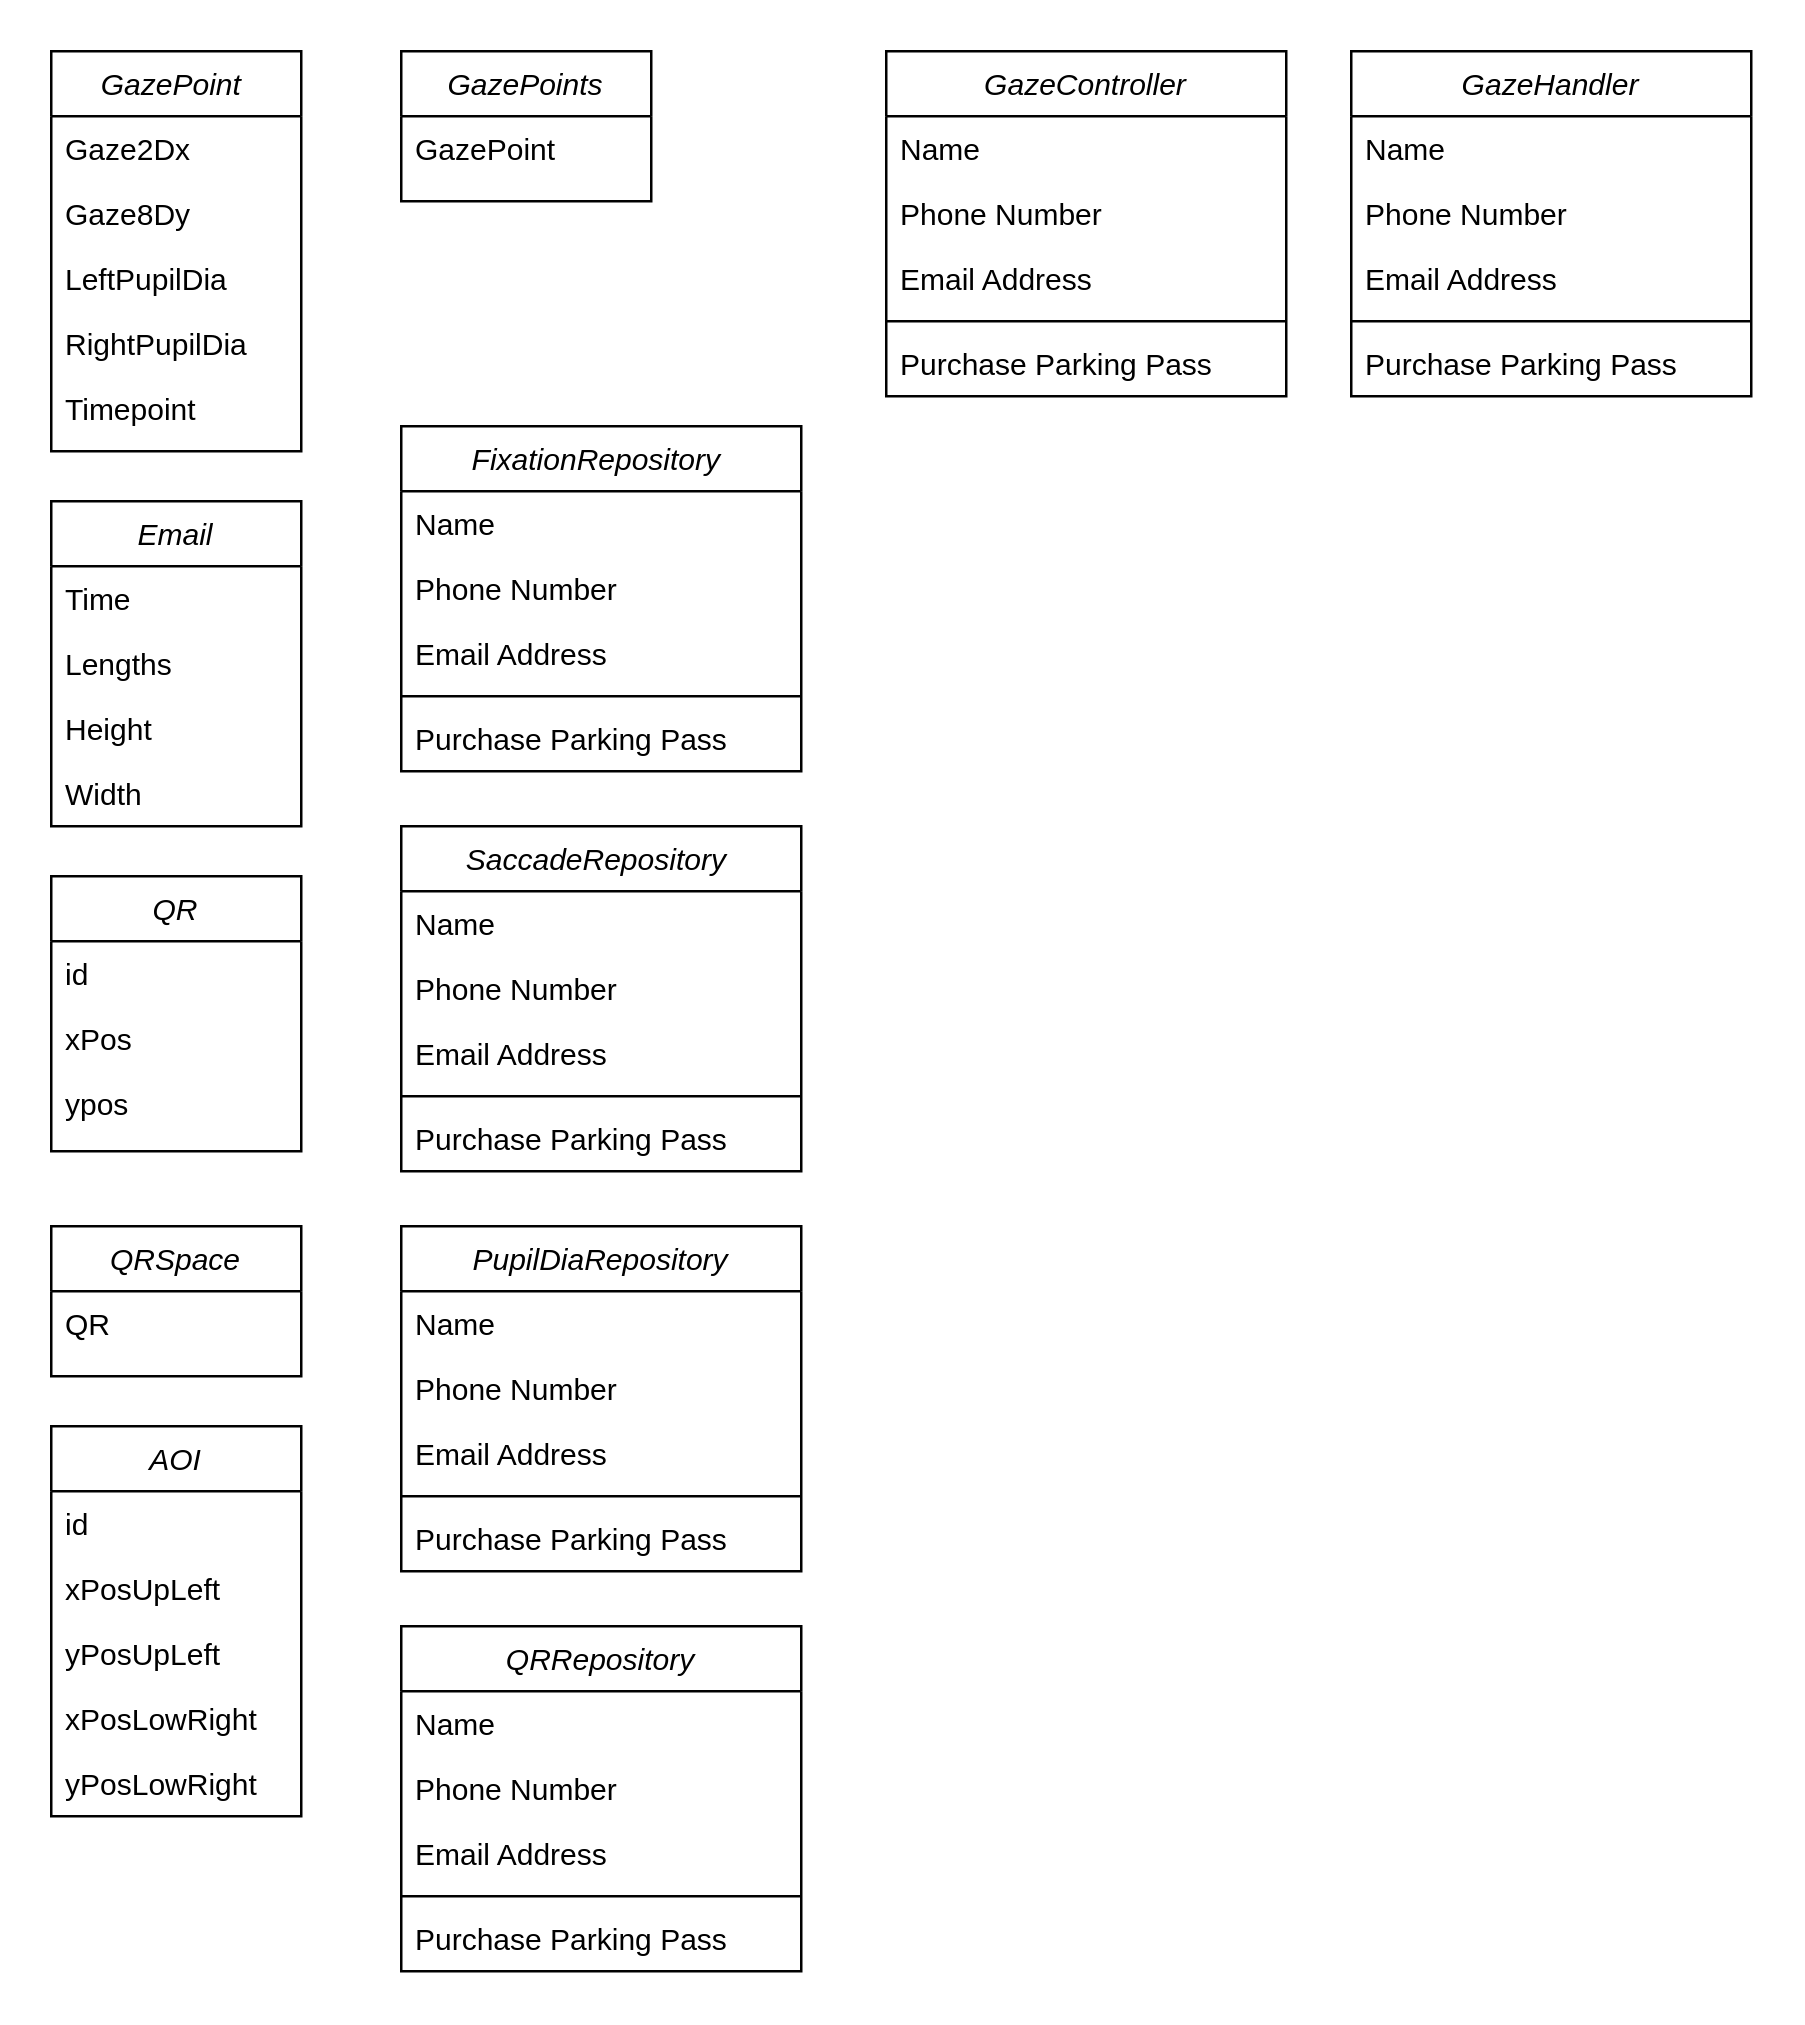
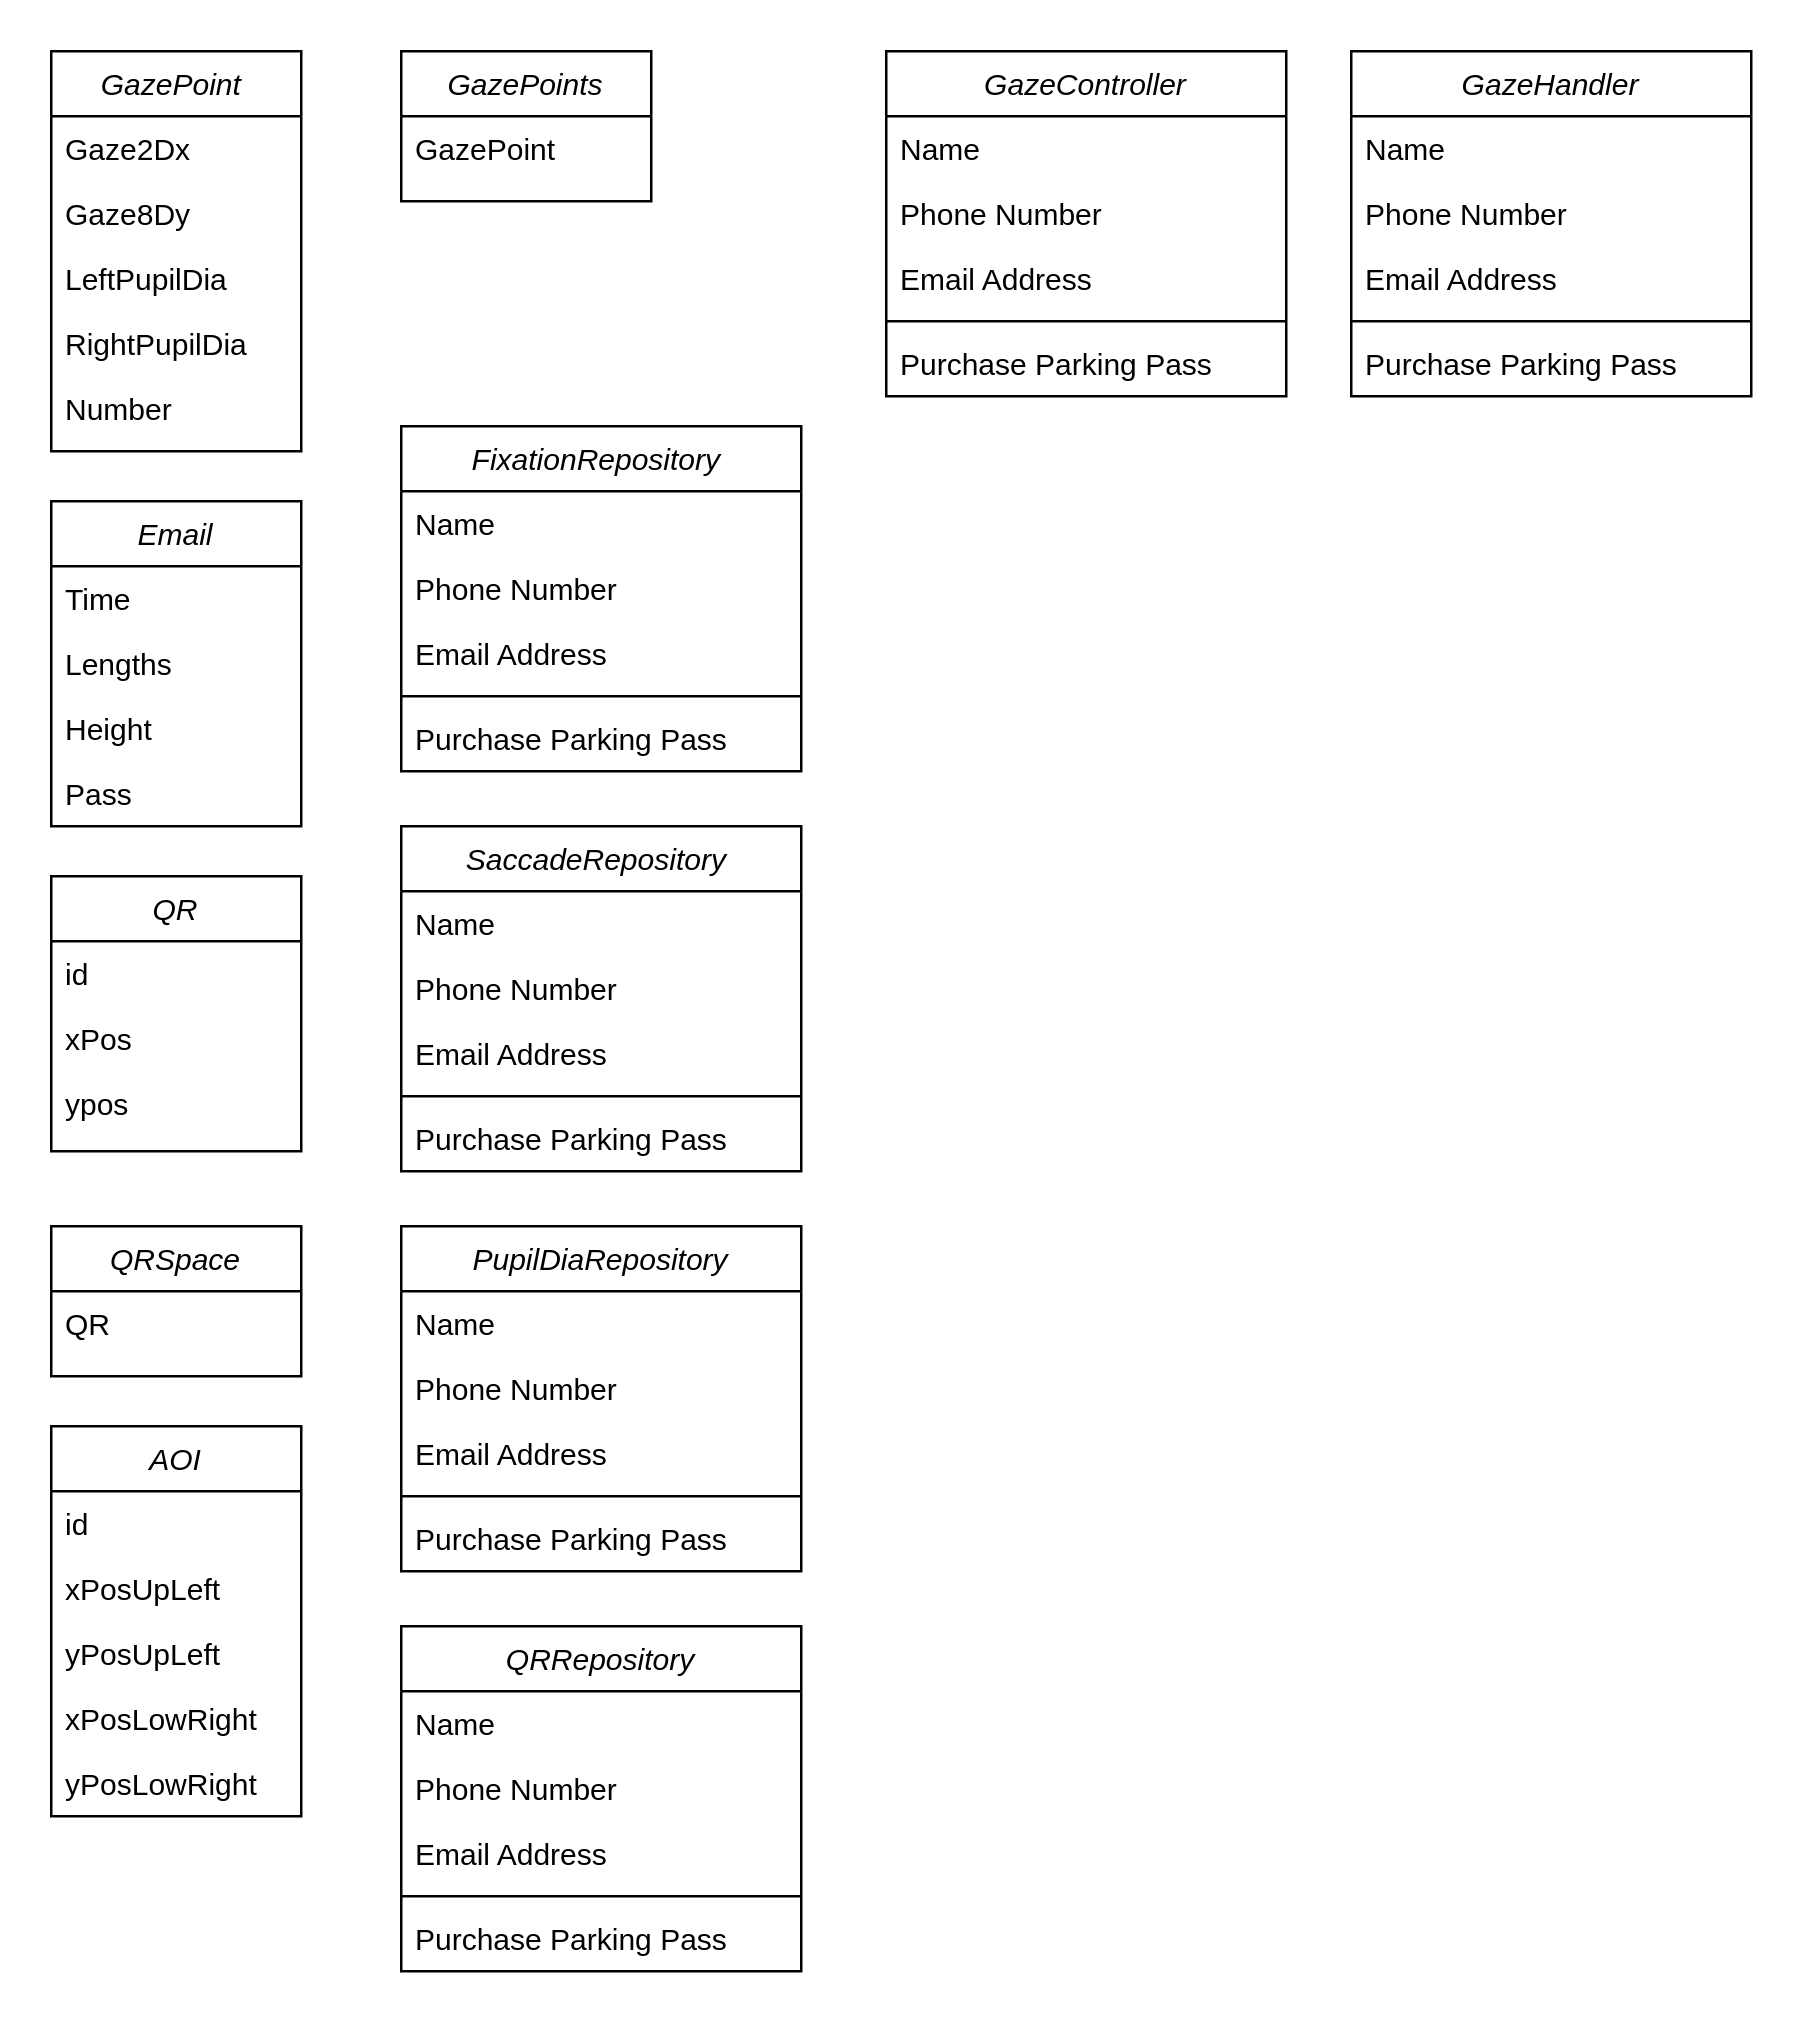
- <mxCell id="7" value="Timepoint" style="text;align=left;verticalAlign=top;spacingLeft=4;spacingRight=4;overflow=hidden;rotatable=0;points=[[0,0.5],[1,0.5]];portConstraint=eastwest;rounded=0;shadow=0;html=0;" parent="2" vertex="1"><mxGeometry y="130" width="100" height="26" as="geometry" /></mxCell>
+ <mxCell id="7" value="Number" style="text;align=left;verticalAlign=top;spacingLeft=4;spacingRight=4;overflow=hidden;rotatable=0;points=[[0,0.5],[1,0.5]];portConstraint=eastwest;rounded=0;shadow=0;html=0;" parent="2" vertex="1"><mxGeometry y="130" width="100" height="26" as="geometry" /></mxCell>
- <mxCell id="44" value="Width" style="text;align=left;verticalAlign=top;spacingLeft=4;spacingRight=4;overflow=hidden;rotatable=0;points=[[0,0.5],[1,0.5]];portConstraint=eastwest;rounded=0;shadow=0;html=0;" parent="40" vertex="1"><mxGeometry y="104" width="100" height="26" as="geometry" /></mxCell>
+ <mxCell id="44" value="Pass" style="text;align=left;verticalAlign=top;spacingLeft=4;spacingRight=4;overflow=hidden;rotatable=0;points=[[0,0.5],[1,0.5]];portConstraint=eastwest;rounded=0;shadow=0;html=0;" parent="40" vertex="1"><mxGeometry y="104" width="100" height="26" as="geometry" /></mxCell>
